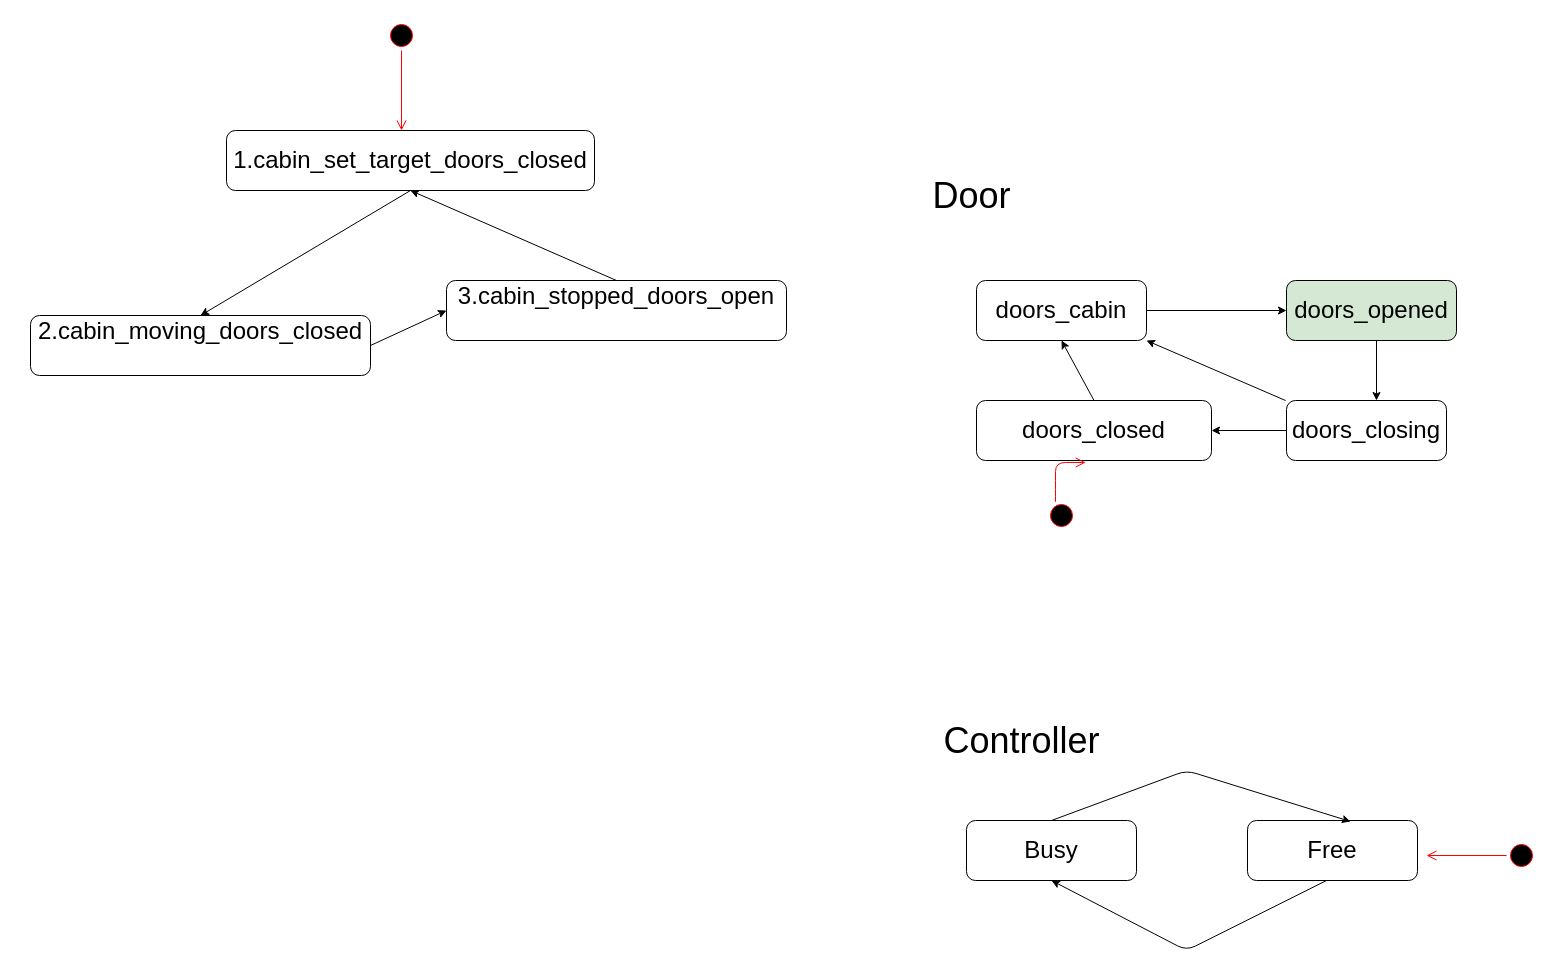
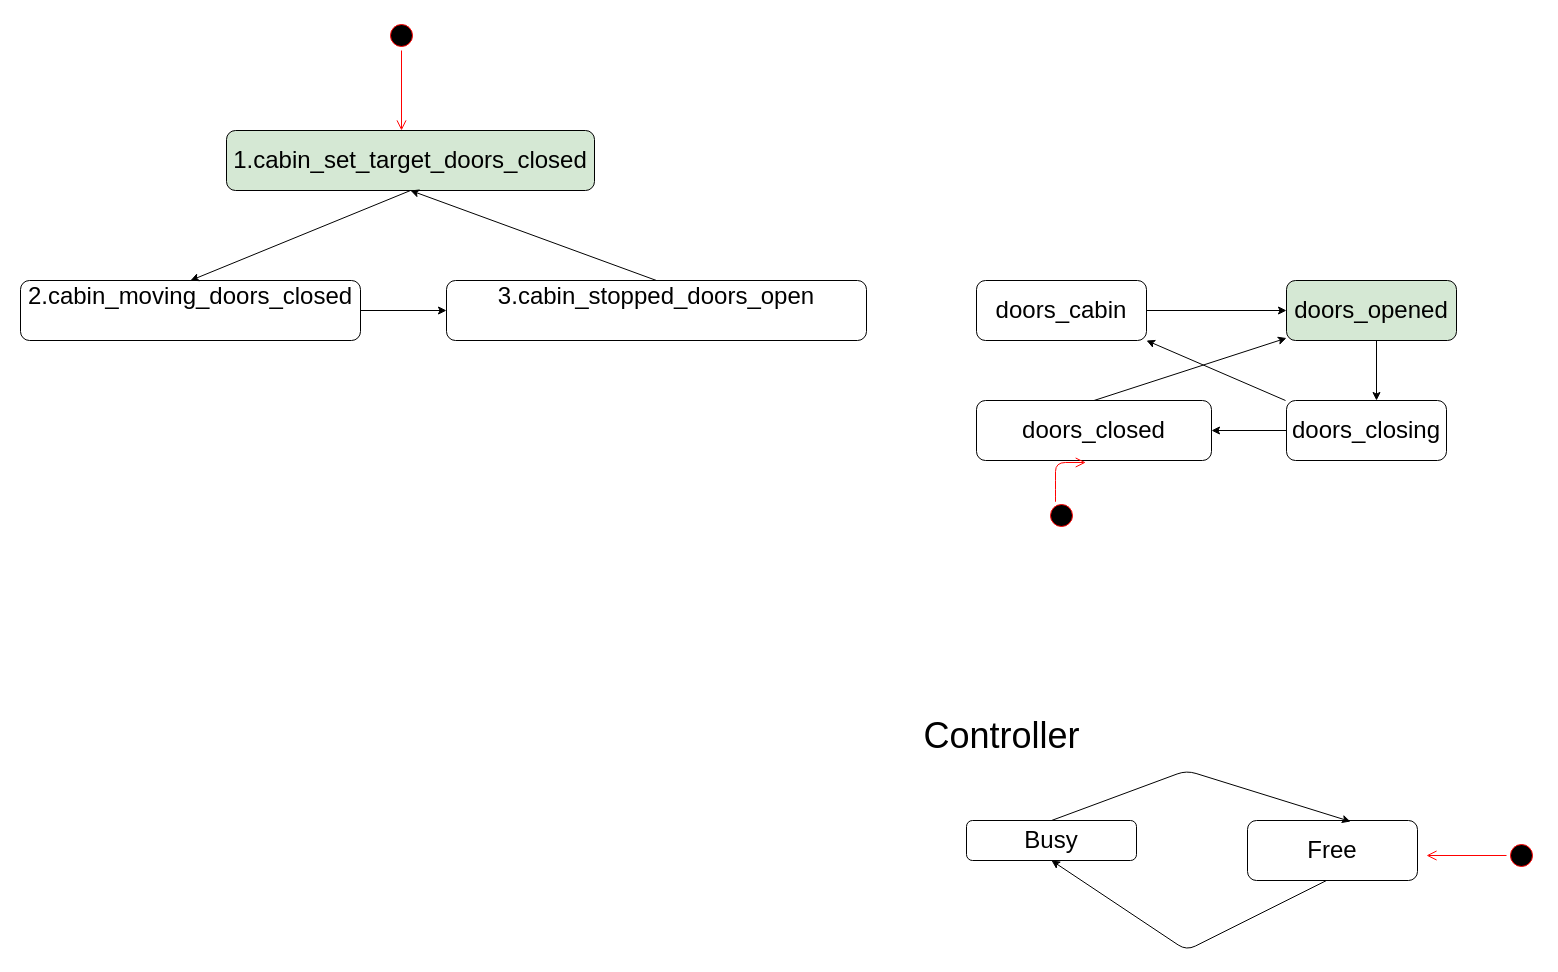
- <mxCell id="22" value="&lt;font style=&quot;font-size: 24px&quot;&gt;1.cabin_set_target_doors_closed&lt;/font&gt;" style="rounded=1;whiteSpace=wrap;html=1;" parent="1" vertex="1"><mxGeometry x="226" y="130" width="368" height="60" as="geometry" /></mxCell>
+ <mxCell id="22" value="&lt;font style=&quot;font-size: 24px&quot;&gt;1.cabin_set_target_doors_closed&lt;/font&gt;" style="rounded=1;whiteSpace=wrap;html=1;fillColor=#d5e8d4;" parent="1" vertex="1"><mxGeometry x="226" y="130" width="368" height="60" as="geometry" /></mxCell>
- <mxCell id="3" value="&lt;font style=&quot;font-size: 36px&quot;&gt;Door&lt;/font&gt;" style="text;html=1;align=center;verticalAlign=middle;resizable=0;points=[];autosize=1;" parent="1" vertex="1"><mxGeometry x="926" y="180" width="90" height="30" as="geometry" /></mxCell>
- <mxCell id="24" value="&lt;font style=&quot;font-size: 24px&quot;&gt;3.cabin_stopped_doors_open&lt;br&gt;&lt;br&gt;&lt;/font&gt;" style="rounded=1;whiteSpace=wrap;html=1;" vertex="1" parent="1"><mxGeometry x="446" y="280" width="340" height="60" as="geometry" /></mxCell>
+ <mxCell id="24" value="&lt;font style=&quot;font-size: 24px&quot;&gt;3.cabin_stopped_doors_open&lt;br&gt;&lt;br&gt;&lt;/font&gt;" style="rounded=1;whiteSpace=wrap;html=1;" vertex="1" parent="1"><mxGeometry x="446" y="280" width="420" height="60" as="geometry" /></mxCell>
- <mxCell id="2" value="&lt;font style=&quot;font-size: 24px&quot;&gt;2.cabin_moving_doors_closed&lt;br&gt;&lt;br&gt;&lt;/font&gt;" style="rounded=1;whiteSpace=wrap;html=1;" parent="1" vertex="1"><mxGeometry x="30" y="315" width="340" height="60" as="geometry" /></mxCell>
+ <mxCell id="2" value="&lt;font style=&quot;font-size: 24px&quot;&gt;2.cabin_moving_doors_closed&lt;br&gt;&lt;br&gt;&lt;/font&gt;" style="rounded=1;whiteSpace=wrap;html=1;" parent="1" vertex="1"><mxGeometry x="20" y="280" width="340" height="60" as="geometry" /></mxCell>
- <mxCell id="10" value="" style="endArrow=classic;html=1;exitX=0.5;exitY=0;exitDx=0;exitDy=0;entryX=0.5;entryY=1;entryDx=0;entryDy=0;" parent="1" source="5" target="4" edge="1"><mxGeometry width="50" height="50" relative="1" as="geometry"><mxPoint x="1060.5" y="340" as="sourcePoint" /><mxPoint x="1061" y="350" as="targetPoint" /></mxGeometry></mxCell>
+ <mxCell id="10" value="" style="endArrow=classic;html=1;exitX=0.5;exitY=0;exitDx=0;exitDy=0;" parent="1" source="5" target="6" edge="1"><mxGeometry width="50" height="50" relative="1" as="geometry"><mxPoint x="1060.5" y="340" as="sourcePoint" /><mxPoint x="1061" y="350" as="targetPoint" /></mxGeometry></mxCell>
- <mxCell id="16" value="&lt;font style=&quot;font-size: 36px&quot;&gt;Controller&lt;/font&gt;" style="text;html=1;align=center;verticalAlign=middle;resizable=0;points=[];autosize=1;" parent="1" vertex="1"><mxGeometry x="936" y="725" width="170" height="30" as="geometry" /></mxCell>
+ <mxCell id="16" value="&lt;font style=&quot;font-size: 36px&quot;&gt;Controller&lt;/font&gt;" style="text;html=1;align=center;verticalAlign=middle;resizable=0;points=[];autosize=1;" parent="1" vertex="1"><mxGeometry x="916" y="720" width="170" height="30" as="geometry" /></mxCell>
- <mxCell id="15" value="&lt;span style=&quot;font-size: 24px&quot;&gt;Busy&lt;/span&gt;" style="rounded=1;whiteSpace=wrap;html=1;" parent="1" vertex="1"><mxGeometry x="966" y="820" width="170" height="60" as="geometry" /></mxCell>
+ <mxCell id="15" value="&lt;span style=&quot;font-size: 24px&quot;&gt;Busy&lt;/span&gt;" style="rounded=1;whiteSpace=wrap;html=1;" parent="1" vertex="1"><mxGeometry x="966" y="820" width="170" height="40" as="geometry" /></mxCell>
